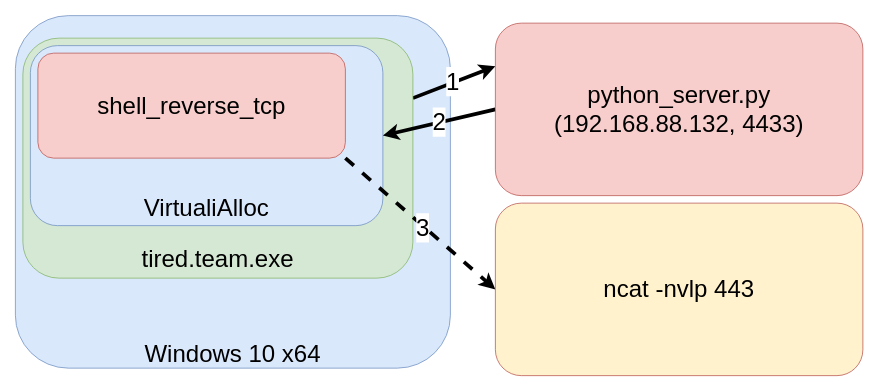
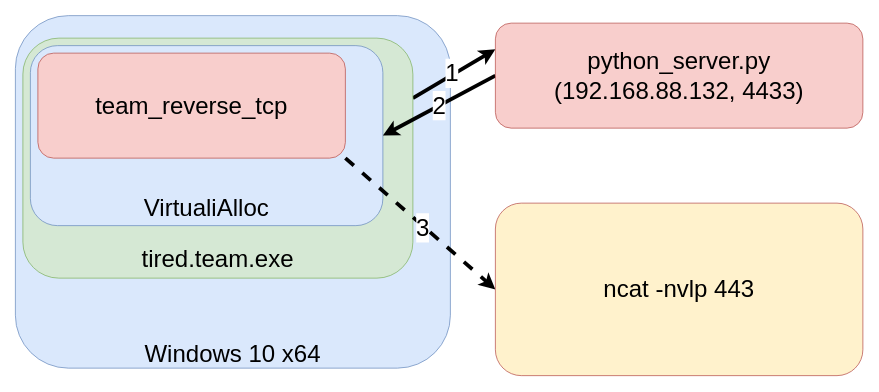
- <mxCell id="9" value="&lt;font style=&quot;font-size: 32px&quot;&gt;shell_reverse_tcp&lt;/font&gt;" style="rounded=1;whiteSpace=wrap;html=1;fillColor=#f8cecc;strokeColor=#b85450;" vertex="1" parent="1"><mxGeometry x="50" y="70" width="410" height="140" as="geometry" /></mxCell>
+ <mxCell id="9" value="&lt;font style=&quot;font-size: 32px&quot;&gt;team_reverse_tcp&lt;/font&gt;" style="rounded=1;whiteSpace=wrap;html=1;fillColor=#f8cecc;strokeColor=#b85450;" vertex="1" parent="1"><mxGeometry x="50" y="70" width="410" height="140" as="geometry" /></mxCell>
- <mxCell id="11" value="&lt;font style=&quot;font-size: 32px&quot;&gt;python_server.py&lt;br&gt;(192.168.88.132, 4433)&lt;br&gt;&lt;/font&gt;" style="rounded=1;whiteSpace=wrap;html=1;fillColor=#f8cecc;strokeColor=#b85450;" vertex="1" parent="1"><mxGeometry x="660" y="30" width="490" height="230" as="geometry" /></mxCell>
+ <mxCell id="11" value="&lt;font style=&quot;font-size: 32px&quot;&gt;python_server.py&lt;br&gt;(192.168.88.132, 4433)&lt;br&gt;&lt;/font&gt;" style="rounded=1;whiteSpace=wrap;html=1;fillColor=#f8cecc;strokeColor=#b85450;" vertex="1" parent="1"><mxGeometry x="660" y="30" width="490" height="140" as="geometry" /></mxCell>
